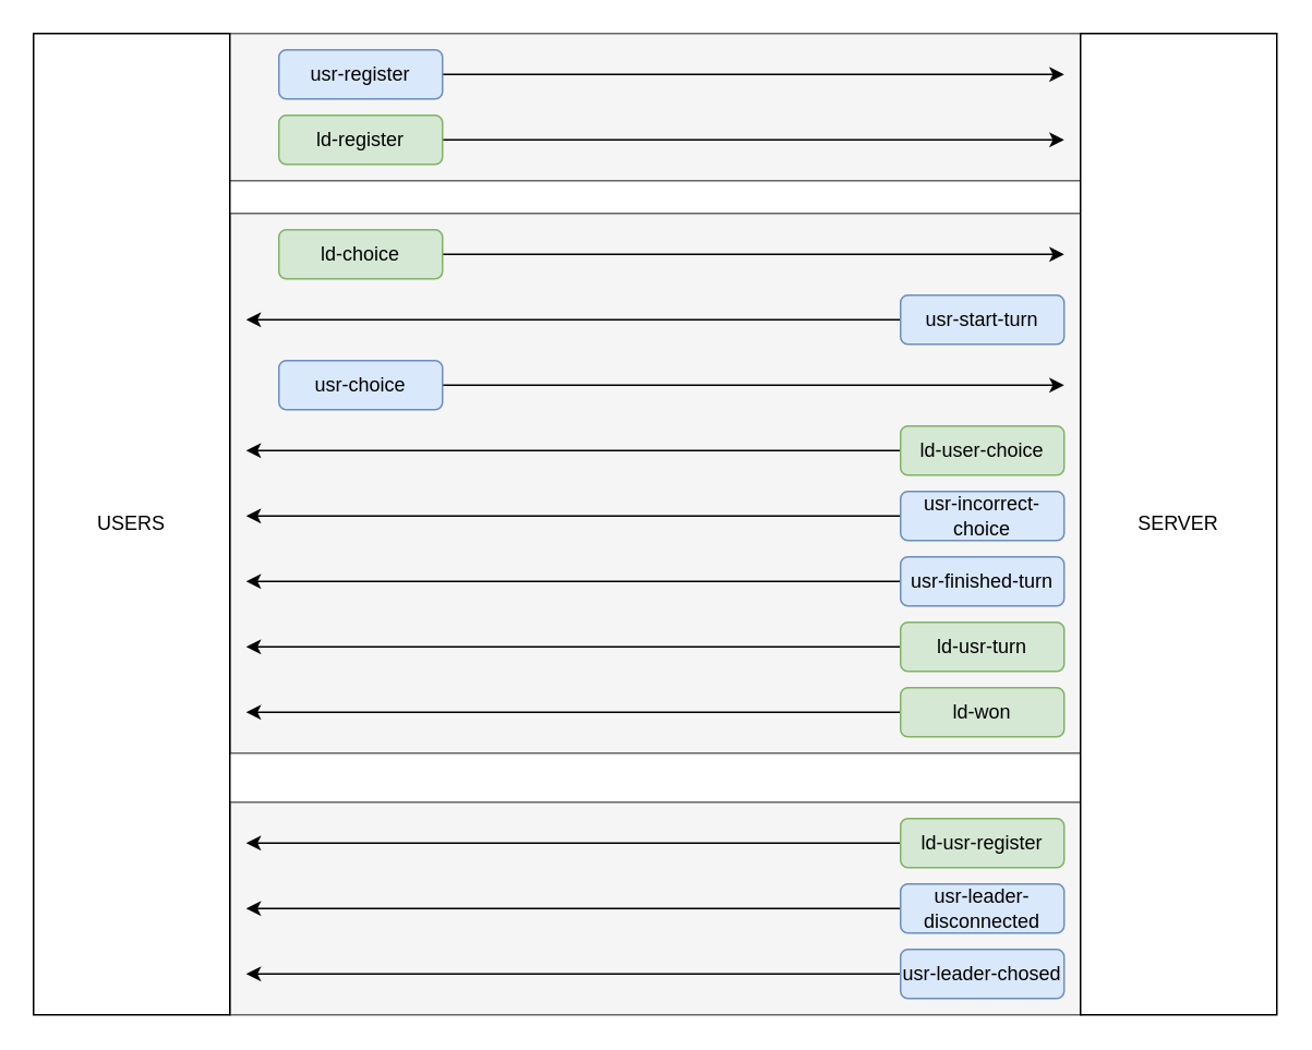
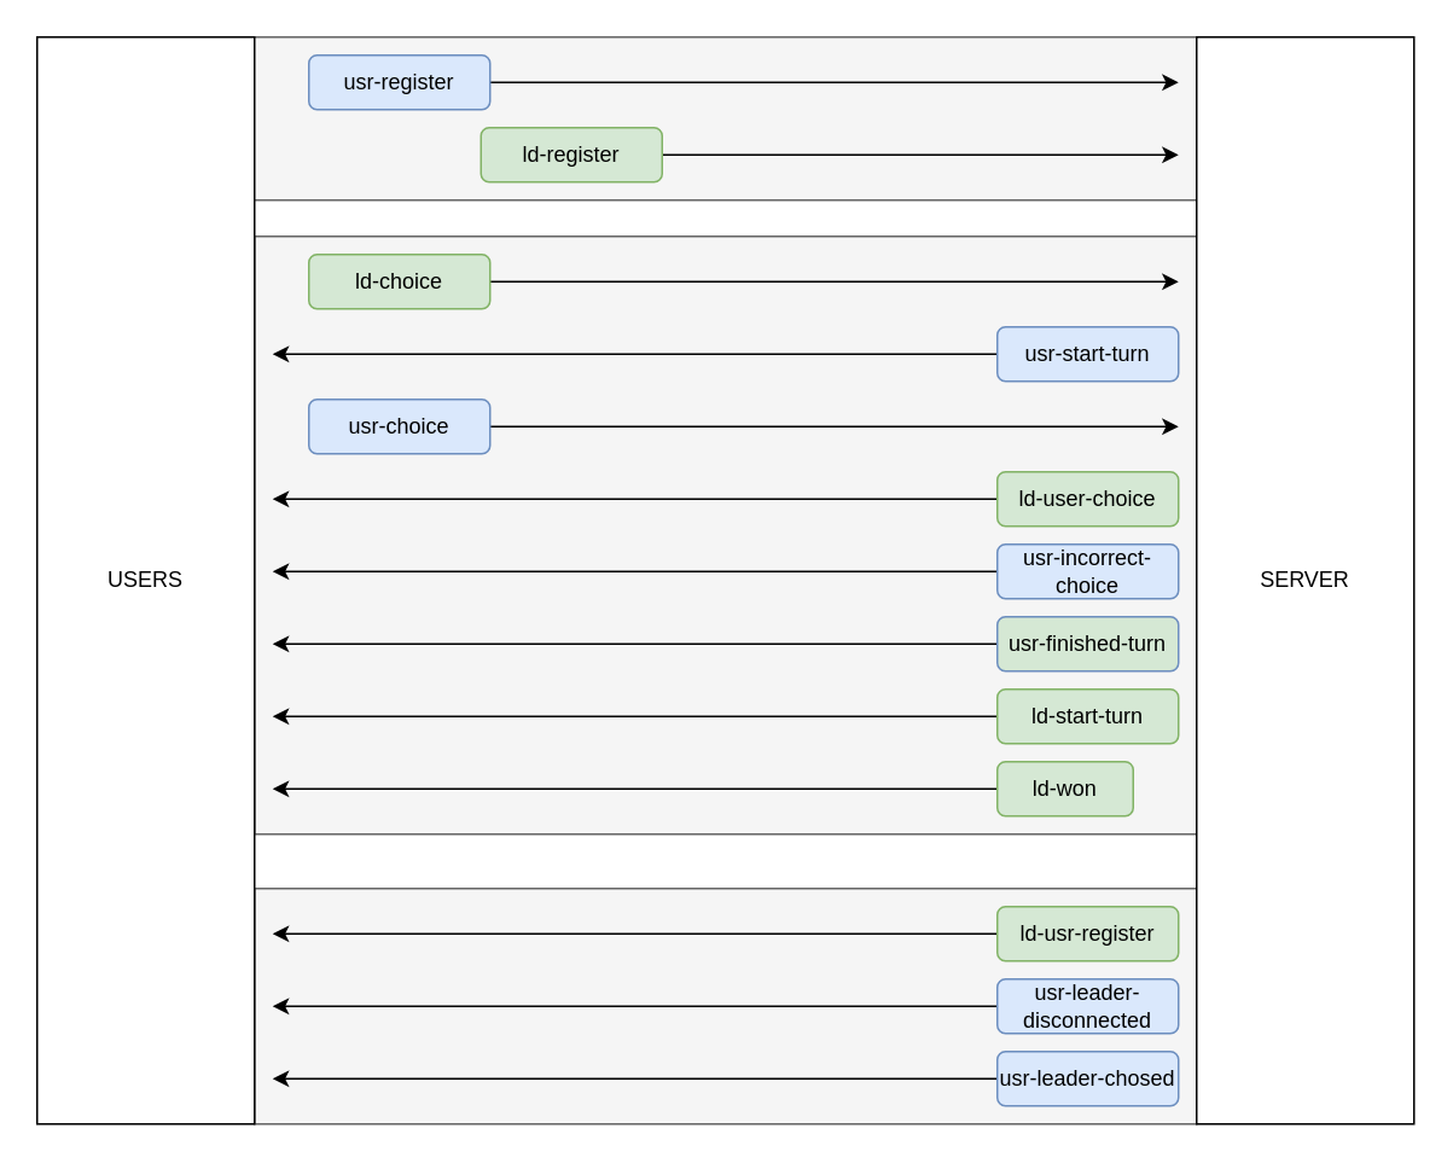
- <mxCell id="10" value="ld-register" style="rounded=1;whiteSpace=wrap;html=1;fillColor=#d5e8d4;strokeColor=#82b366;" vertex="1" parent="1"><mxGeometry x="170" y="70" width="100" height="30" as="geometry" /></mxCell>
+ <mxCell id="10" value="ld-register" style="rounded=1;whiteSpace=wrap;html=1;fillColor=#d5e8d4;strokeColor=#82b366;" vertex="1" parent="1"><mxGeometry x="265" y="70" width="100" height="30" as="geometry" /></mxCell>
- <mxCell id="24" value="usr-finished-turn" style="rounded=1;whiteSpace=wrap;html=1;fillColor=#dae8fc;strokeColor=#6c8ebf;" vertex="1" parent="1"><mxGeometry x="550" y="340" width="100" height="30" as="geometry" /></mxCell>
+ <mxCell id="24" value="usr-finished-turn" style="rounded=1;whiteSpace=wrap;html=1;fillColor=#d5e8d4;strokeColor=#6c8ebf;" vertex="1" parent="1"><mxGeometry x="550" y="340" width="100" height="30" as="geometry" /></mxCell>
- <mxCell id="22" value="ld-usr-turn" style="rounded=1;whiteSpace=wrap;html=1;fillColor=#d5e8d4;strokeColor=#82b366;" vertex="1" parent="1"><mxGeometry x="550" y="380" width="100" height="30" as="geometry" /></mxCell>
+ <mxCell id="22" value="ld-start-turn" style="rounded=1;whiteSpace=wrap;html=1;fillColor=#d5e8d4;strokeColor=#82b366;" vertex="1" parent="1"><mxGeometry x="550" y="380" width="100" height="30" as="geometry" /></mxCell>
- <mxCell id="30" value="ld-won" style="rounded=1;whiteSpace=wrap;html=1;fillColor=#d5e8d4;strokeColor=#82b366;" vertex="1" parent="1"><mxGeometry x="550" y="420" width="100" height="30" as="geometry" /></mxCell>
+ <mxCell id="30" value="ld-won" style="rounded=1;whiteSpace=wrap;html=1;fillColor=#d5e8d4;strokeColor=#82b366;" vertex="1" parent="1"><mxGeometry x="550" y="420" width="75" height="30" as="geometry" /></mxCell>
